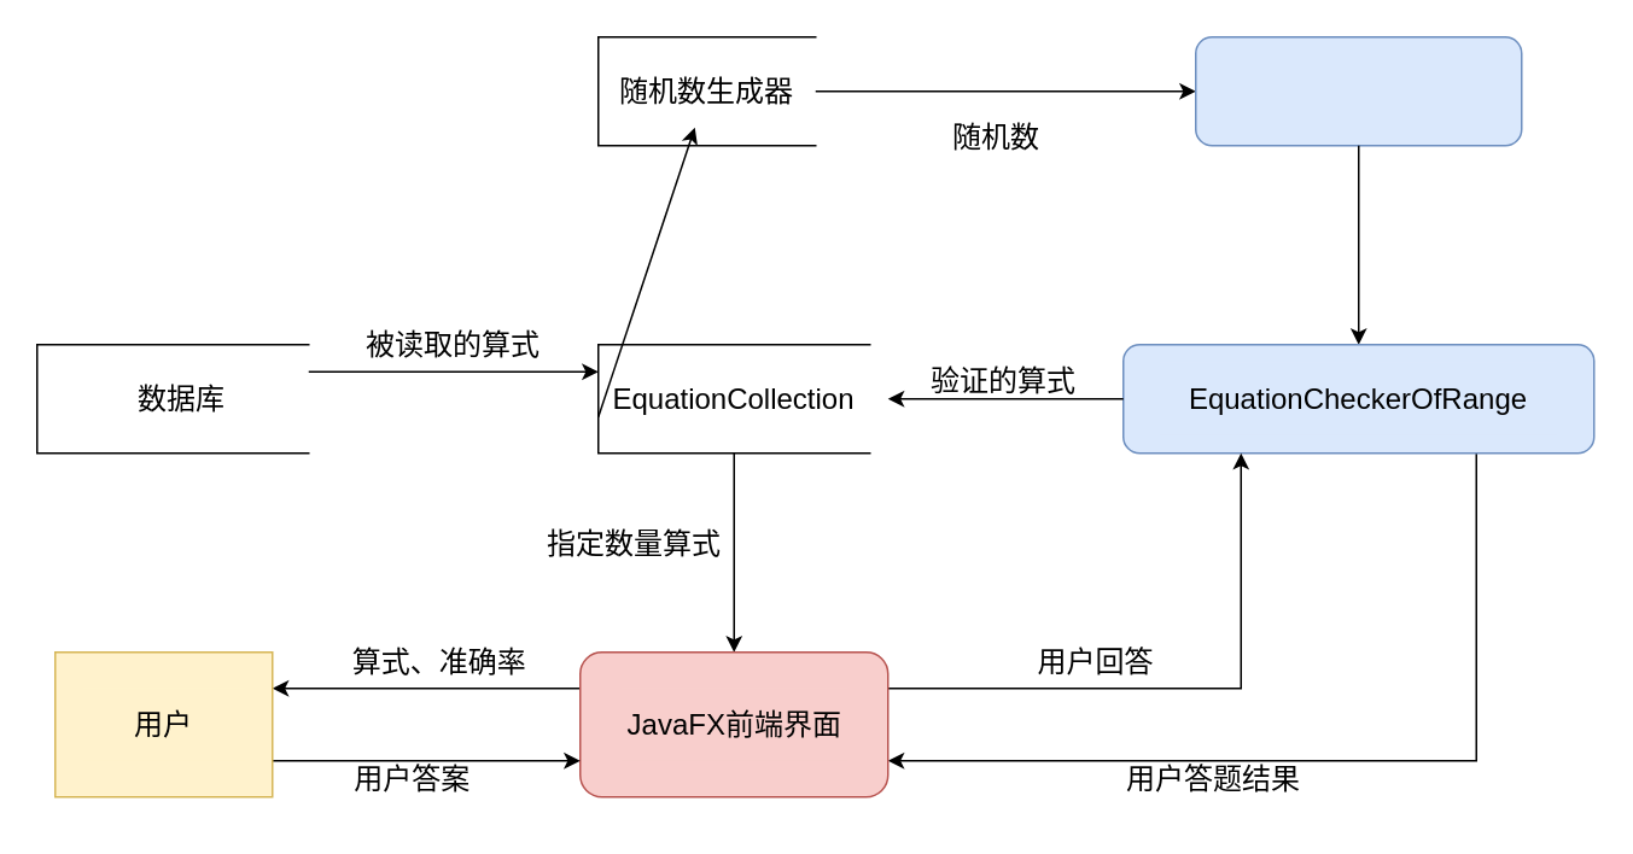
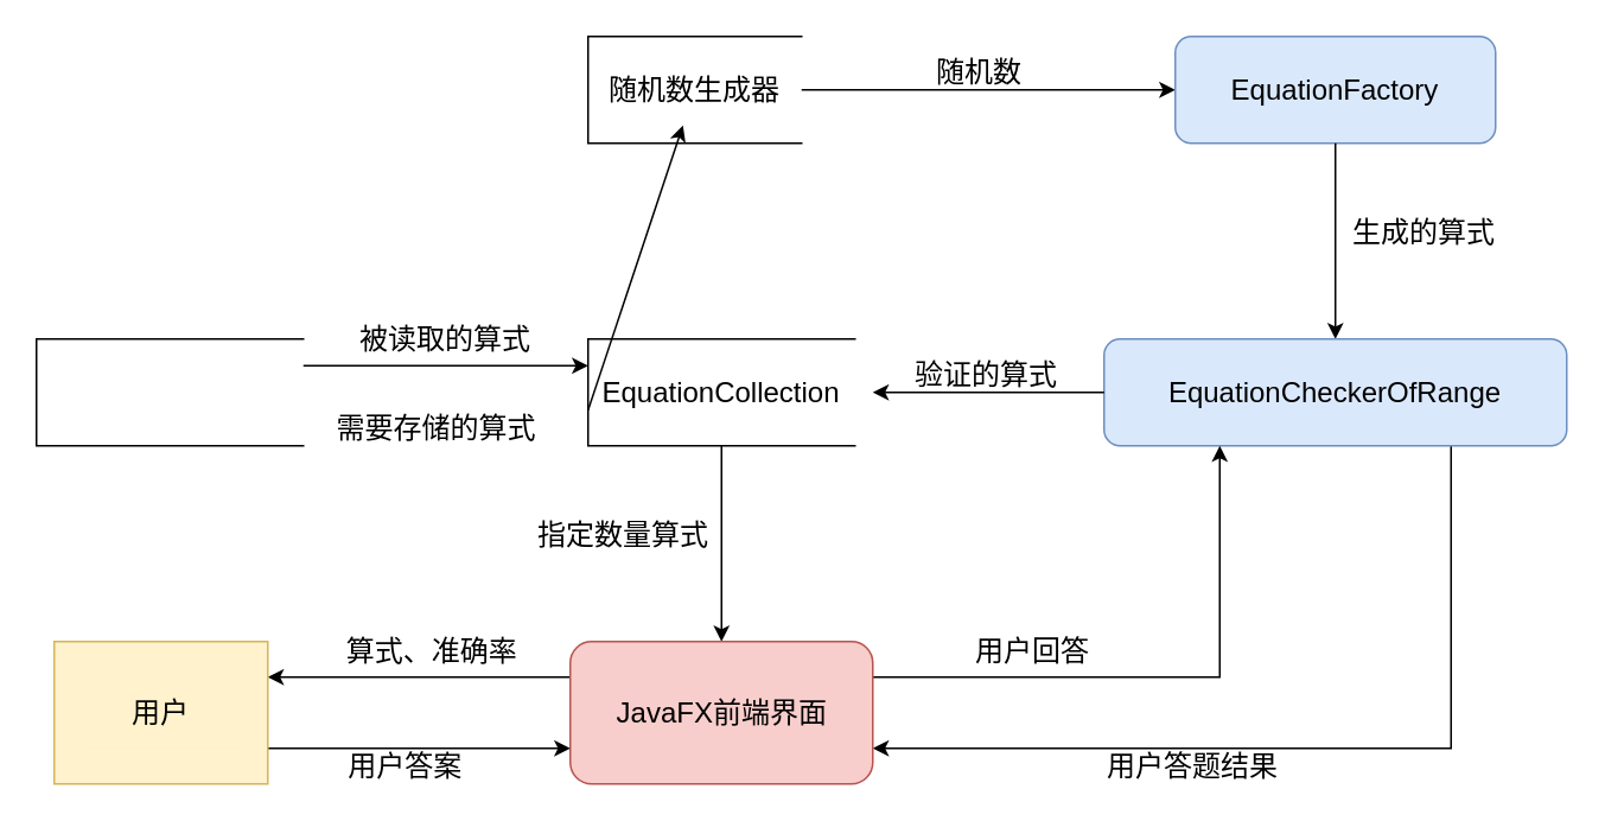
+ <mxCell id="8" value=" EquationFactory" style="rounded=0;whiteSpace=wrap;html=1;fillColor=#dae8fc;strokeColor=none;fontSize=16;" vertex="1" parent="1"><mxGeometry x="675" y="30" width="150" height="40" as="geometry" /></mxCell>
- <mxCell id="7" value="随机数" style="rounded=0;whiteSpace=wrap;html=1;fillColor=none;strokeColor=none;fontSize=16;" vertex="1" parent="1"><mxGeometry x="490" y="55" width="120" height="40" as="geometry" /></mxCell>
+ <mxCell id="7" value="随机数" style="rounded=0;whiteSpace=wrap;html=1;fillColor=none;strokeColor=none;fontSize=16;" vertex="1" parent="1"><mxGeometry x="490" y="20" width="120" height="40" as="geometry" /></mxCell>
+ <mxCell id="10" value="生成的算式" style="rounded=0;whiteSpace=wrap;html=1;fillColor=none;strokeColor=none;fontSize=16;" vertex="1" parent="1"><mxGeometry x="740" y="110" width="120" height="40" as="geometry" /></mxCell>
- <mxCell id="38" value="数据库" style="rounded=0;whiteSpace=wrap;html=1;fillColor=none;strokeColor=none;fontSize=16;" vertex="1" parent="1"><mxGeometry x="30" y="200" width="140" height="40" as="geometry" /></mxCell>
+ <mxCell id="36" value="需要存储的算式" style="rounded=0;whiteSpace=wrap;html=1;fillColor=none;strokeColor=none;fontSize=16;" vertex="1" parent="1"><mxGeometry x="185" y="220" width="120" height="40" as="geometry" /></mxCell>
- <mxCell id="29" value="用户回答" style="rounded=0;whiteSpace=wrap;html=1;fillColor=none;strokeColor=none;fontSize=16;" vertex="1" parent="1"><mxGeometry x="545" y="345" width="120" height="40" as="geometry" /></mxCell>
+ <mxCell id="29" value="用户回答" style="rounded=0;whiteSpace=wrap;html=1;fillColor=none;strokeColor=none;fontSize=16;" vertex="1" parent="1"><mxGeometry x="520" y="345" width="120" height="40" as="geometry" /></mxCell>
